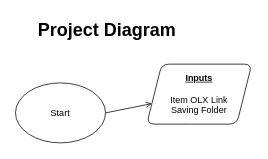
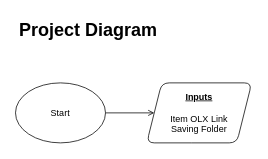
- <mxCell id="5" value="&lt;h1&gt;Project Diagram&lt;/h1&gt;" style="text;html=1;strokeColor=none;fillColor=none;spacing=5;spacingTop=-20;whiteSpace=wrap;overflow=hidden;rounded=0;" vertex="1" parent="1"><mxGeometry x="45" y="20" width="195" height="40" as="geometry" /></mxCell>
+ <mxCell id="5" value="&lt;h1&gt;Project Diagram&lt;/h1&gt;" style="text;html=1;strokeColor=none;fillColor=none;spacing=5;spacingTop=-20;whiteSpace=wrap;overflow=hidden;rounded=0;" vertex="1" parent="1"><mxGeometry x="20" y="20" width="195" height="40" as="geometry" /></mxCell>
- <mxCell id="4" value="&lt;b&gt;&lt;u&gt;Inputs&lt;br&gt;&lt;/u&gt;&lt;/b&gt;&lt;br&gt;Item OLX Link&lt;br&gt;Saving Folder" style="shape=parallelogram;perimeter=parallelogramPerimeter;whiteSpace=wrap;html=1;fixedSize=1;rounded=1;" vertex="1" parent="1"><mxGeometry x="195" y="85" width="140" height="80" as="geometry" /></mxCell>
+ <mxCell id="4" value="&lt;b&gt;&lt;u&gt;Inputs&lt;br&gt;&lt;/u&gt;&lt;/b&gt;&lt;br&gt;Item OLX Link&lt;br&gt;Saving Folder" style="shape=parallelogram;perimeter=parallelogramPerimeter;whiteSpace=wrap;html=1;fixedSize=1;rounded=1;" vertex="1" parent="1"><mxGeometry x="195" y="110" width="140" height="80" as="geometry" /></mxCell>
